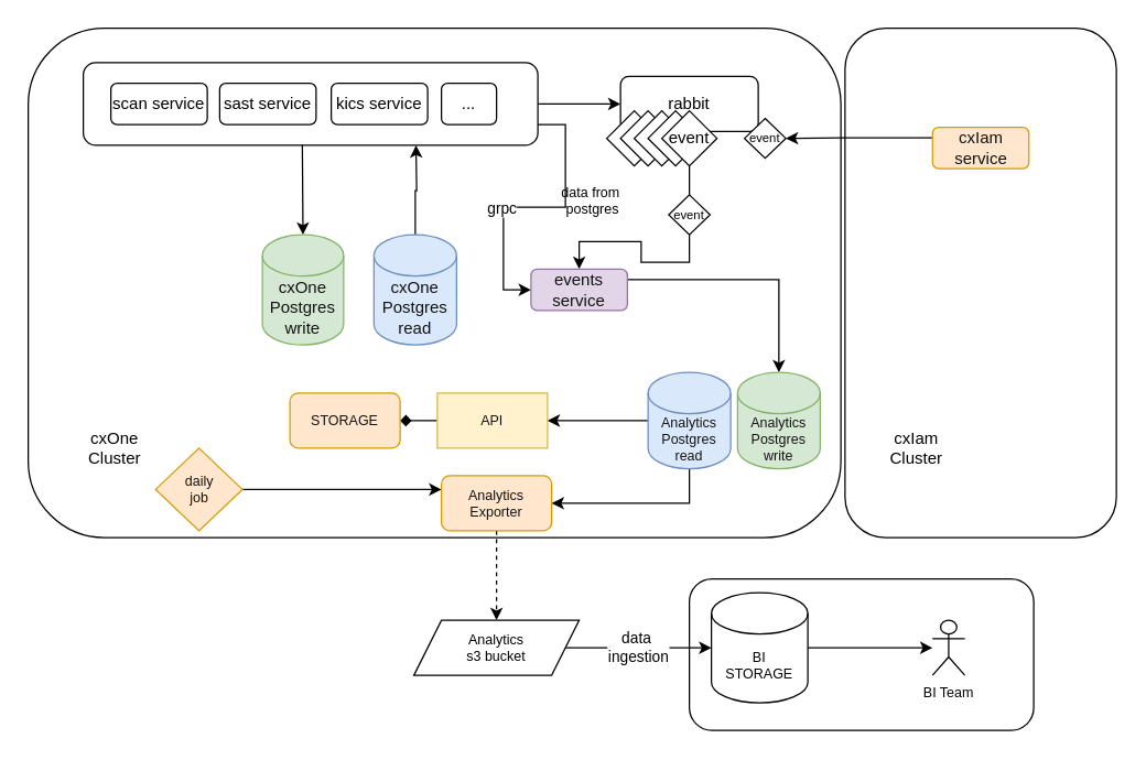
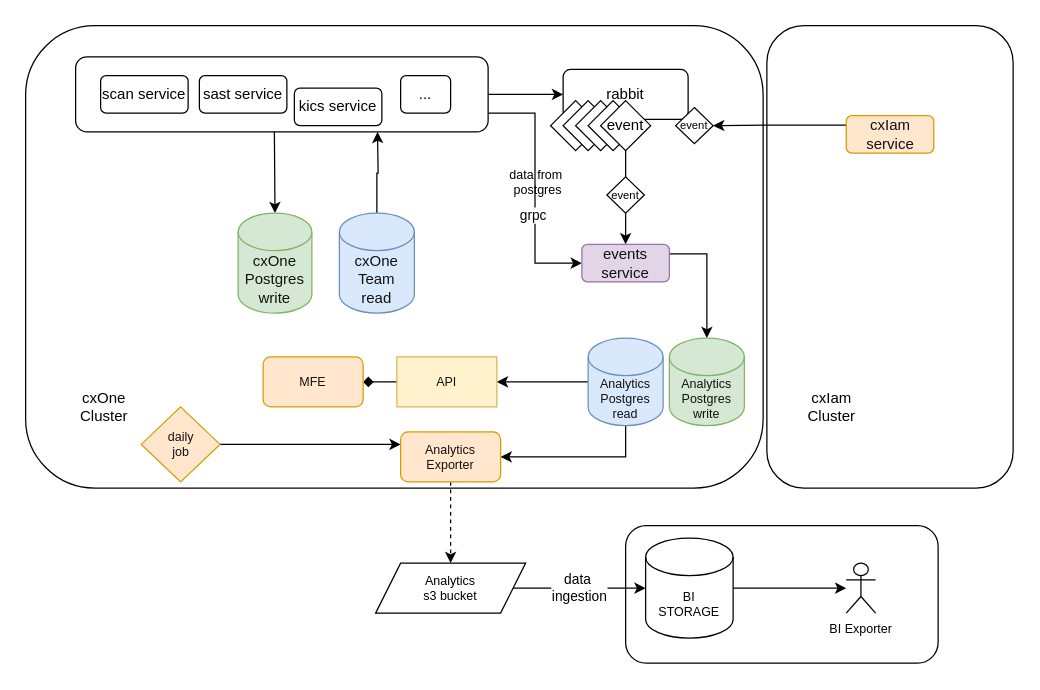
- <mxCell id="10" value="kics service" style="rounded=1;whiteSpace=wrap;html=1;" vertex="1" parent="1"><mxGeometry x="240" y="60" width="70" height="30" as="geometry" /></mxCell>
+ <mxCell id="10" value="kics service" style="rounded=1;whiteSpace=wrap;html=1;" vertex="1" parent="1"><mxGeometry x="235" y="70" width="70" height="30" as="geometry" /></mxCell>
- <mxCell id="20" value="events&lt;br&gt;service" style="rounded=1;whiteSpace=wrap;html=1;fillColor=#e1d5e7;strokeColor=#9673a6;fontColor=#121212;" vertex="1" parent="1"><mxGeometry x="385" y="195" width="70" height="30" as="geometry" /></mxCell>
+ <mxCell id="20" value="events&lt;br&gt;service" style="rounded=1;whiteSpace=wrap;html=1;fillColor=#e1d5e7;strokeColor=#9673a6;fontColor=#121212;" vertex="1" parent="1"><mxGeometry x="465" y="195" width="70" height="30" as="geometry" /></mxCell>
- <mxCell id="30" value="cxOne&lt;br&gt;Postgres&lt;br&gt;read" style="shape=cylinder3;whiteSpace=wrap;html=1;boundedLbl=1;backgroundOutline=1;size=15;fillColor=#dae8fc;strokeColor=#6c8ebf;fontColor=#121212;" vertex="1" parent="1"><mxGeometry x="271" y="170" width="60" height="80" as="geometry" /></mxCell>
+ <mxCell id="30" value="cxOne&lt;br&gt;Team&lt;br&gt;read" style="shape=cylinder3;whiteSpace=wrap;html=1;boundedLbl=1;backgroundOutline=1;size=15;fillColor=#dae8fc;strokeColor=#6c8ebf;fontColor=#121212;" vertex="1" parent="1"><mxGeometry x="271" y="170" width="60" height="80" as="geometry" /></mxCell>
- <mxCell id="27" value="STORAGE" style="rounded=1;whiteSpace=wrap;html=1;fontSize=10;fillColor=#ffe6cc;strokeColor=#d79b00;fontColor=#121212;" vertex="1" parent="1"><mxGeometry x="210" y="285" width="80" height="40" as="geometry" /></mxCell>
+ <mxCell id="27" value="MFE" style="rounded=1;whiteSpace=wrap;html=1;fontSize=10;fillColor=#ffe6cc;strokeColor=#d79b00;fontColor=#121212;" vertex="1" parent="1"><mxGeometry x="210" y="285" width="80" height="40" as="geometry" /></mxCell>
- <mxCell id="47" value="BI Team" style="shape=umlActor;verticalLabelPosition=bottom;verticalAlign=top;html=1;outlineConnect=0;fontSize=10;" vertex="1" parent="1"><mxGeometry x="676.5" y="450" width="23.5" height="40" as="geometry" /></mxCell>
+ <mxCell id="47" value="BI Exporter" style="shape=umlActor;verticalLabelPosition=bottom;verticalAlign=top;html=1;outlineConnect=0;fontSize=10;" vertex="1" parent="1"><mxGeometry x="676.5" y="450" width="23.5" height="40" as="geometry" /></mxCell>
